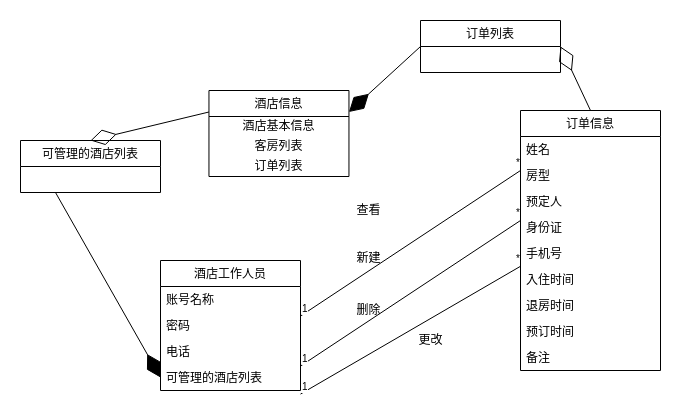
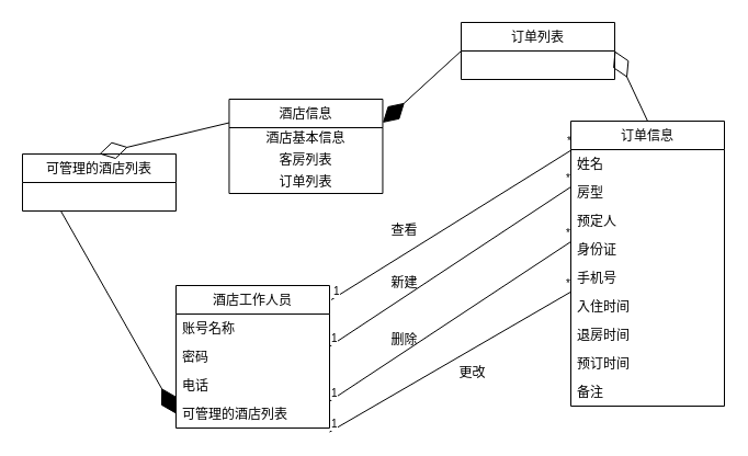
+ <mxCell id="2" value="" style="endArrow=none;html=1;entryX=0.011;entryY=0.099;entryDx=0;entryDy=0;exitX=1.011;exitY=0.1;exitDx=0;exitDy=0;exitPerimeter=0;entryPerimeter=0;" edge="1" parent="1" source="7" target="28"><mxGeometry relative="1" as="geometry"><mxPoint x="250" y="80" as="sourcePoint" /><mxPoint x="410" y="80" as="targetPoint" /></mxGeometry></mxCell>
+ <mxCell id="3" value="1" style="resizable=0;html=1;align=left;verticalAlign=bottom;labelBackgroundColor=#ffffff;fontSize=10;" connectable="0" vertex="1" parent="2"><mxGeometry x="-1" relative="1" as="geometry" /></mxCell>
+ <mxCell id="4" value="*" style="resizable=0;html=1;align=right;verticalAlign=bottom;labelBackgroundColor=#ffffff;fontSize=10;" connectable="0" vertex="1" parent="2"><mxGeometry x="1" relative="1" as="geometry" /></mxCell>
